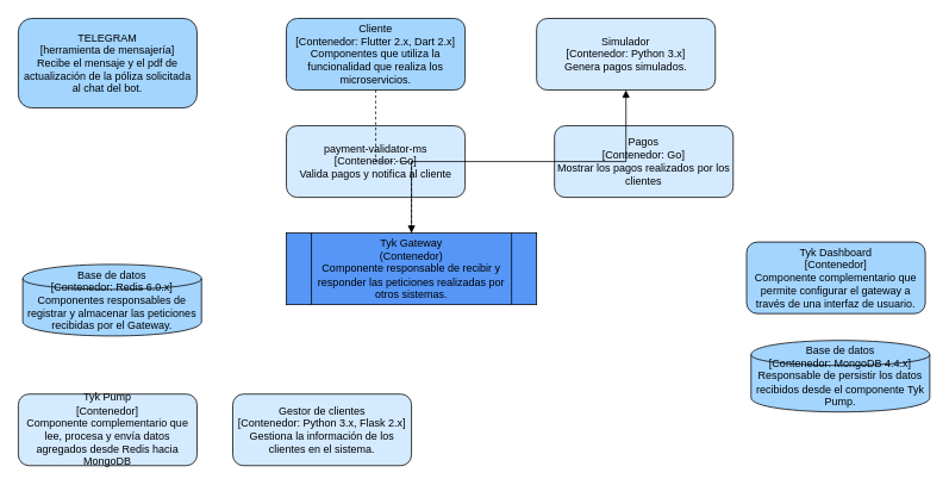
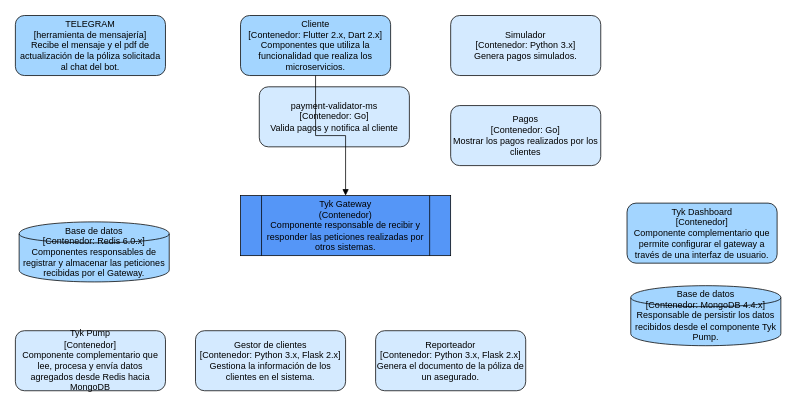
- <mxCell id="4" value="TELEGRAM&#10;[herramienta de mensajería]&#10;Recibe el mensaje y el pdf de actualización de la póliza solicitada al chat del bot." style="shape=rectangle;whiteSpace=wrap;html=1;rounded=1;fillColor=#a3d5ff;fontSize=12;" vertex="1" parent="1"><mxGeometry x="20" y="20" width="200" height="100" as="geometry" /></mxCell>
+ <mxCell id="4" value="TELEGRAM&#10;[herramienta de mensajería]&#10;Recibe el mensaje y el pdf de actualización de la póliza solicitada al chat del bot." style="shape=rectangle;whiteSpace=wrap;html=1;rounded=1;fillColor=#a3d5ff;fontSize=12;" vertex="1" parent="1"><mxGeometry x="20" y="20" width="200" height="80" as="geometry" /></mxCell>
- <mxCell id="14" style="edgeStyle=orthogonalEdgeStyle;rounded=0;html=1;endArrow=block;dashed=1;" edge="1" parent="1" source="3" target="2"><mxGeometry relative="1" as="geometry" /></mxCell>
+ <mxCell id="14" style="edgeStyle=orthogonalEdgeStyle;rounded=0;html=1;endArrow=block;" edge="1" parent="1" source="3" target="2"><mxGeometry relative="1" as="geometry" /></mxCell>
- <mxCell id="7" value="payment-validator-ms&#10;[Contenedor: Go]&#10;Valida pagos y notifica al cliente" style="shape=rectangle;whiteSpace=wrap;html=1;rounded=1;fillColor=#d4eaff;fontSize=12;" vertex="1" parent="1"><mxGeometry x="320" y="140" width="200" height="80" as="geometry" /></mxCell>
+ <mxCell id="7" value="payment-validator-ms&#10;[Contenedor: Go]&#10;Valida pagos y notifica al cliente" style="shape=rectangle;whiteSpace=wrap;html=1;rounded=1;fillColor=#d4eaff;fontSize=12;" vertex="1" parent="1"><mxGeometry x="345" y="115" width="200" height="80" as="geometry" /></mxCell>
- <mxCell id="15" style="edgeStyle=orthogonalEdgeStyle;rounded=0;html=1;endArrow=block;" edge="1" parent="1" source="2" target="5"><mxGeometry relative="1" as="geometry" /></mxCell>
- <mxCell id="6" value="Pagos&#10;[Contenedor: Go]&#10;Mostrar los pagos realizados por los clientes" style="shape=rectangle;whiteSpace=wrap;html=1;rounded=1;fillColor=#d4eaff;fontSize=12;" vertex="1" parent="1"><mxGeometry x="620" y="140" width="200" height="80" as="geometry" /></mxCell>
+ <mxCell id="6" value="Pagos&#10;[Contenedor: Go]&#10;Mostrar los pagos realizados por los clientes" style="shape=rectangle;whiteSpace=wrap;html=1;rounded=1;fillColor=#d4eaff;fontSize=12;" vertex="1" parent="1"><mxGeometry x="600" y="140" width="200" height="80" as="geometry" /></mxCell>
+ <mxCell id="11" value="Reporteador&#10;[Contenedor: Python 3.x, Flask 2.x]&#10;Genera el documento de la póliza de un asegurado." style="shape=rectangle;whiteSpace=wrap;html=1;rounded=1;fillColor=#d4eaff;fontSize=12;" vertex="1" parent="1"><mxGeometry x="500" y="440" width="200" height="80" as="geometry" /></mxCell>
